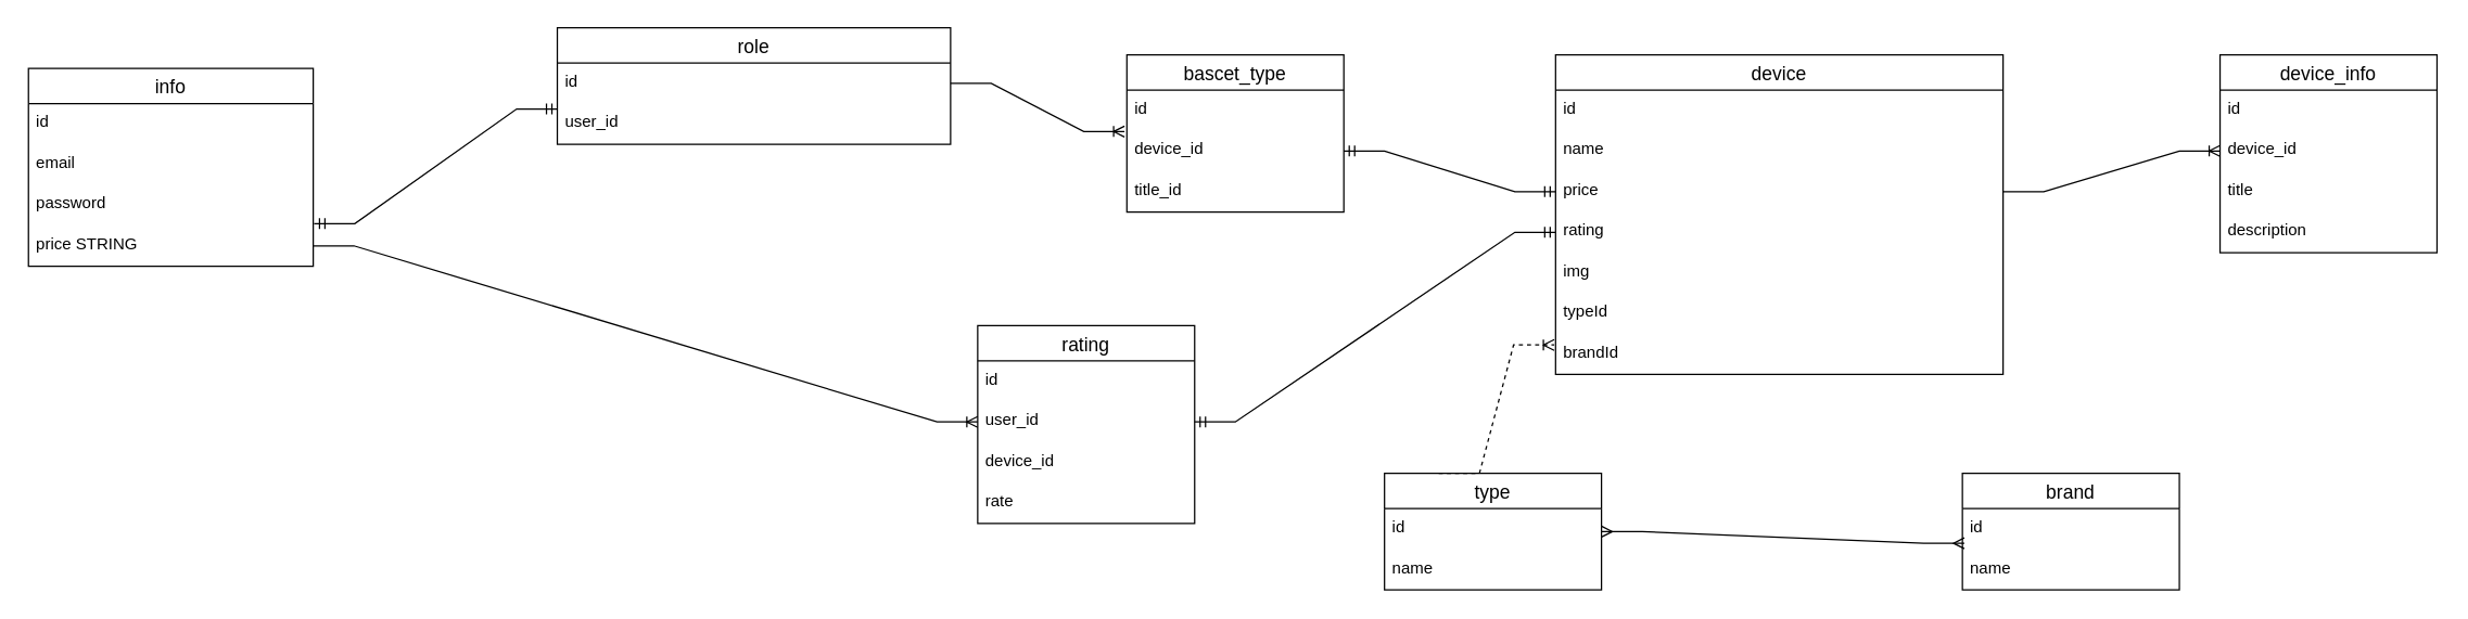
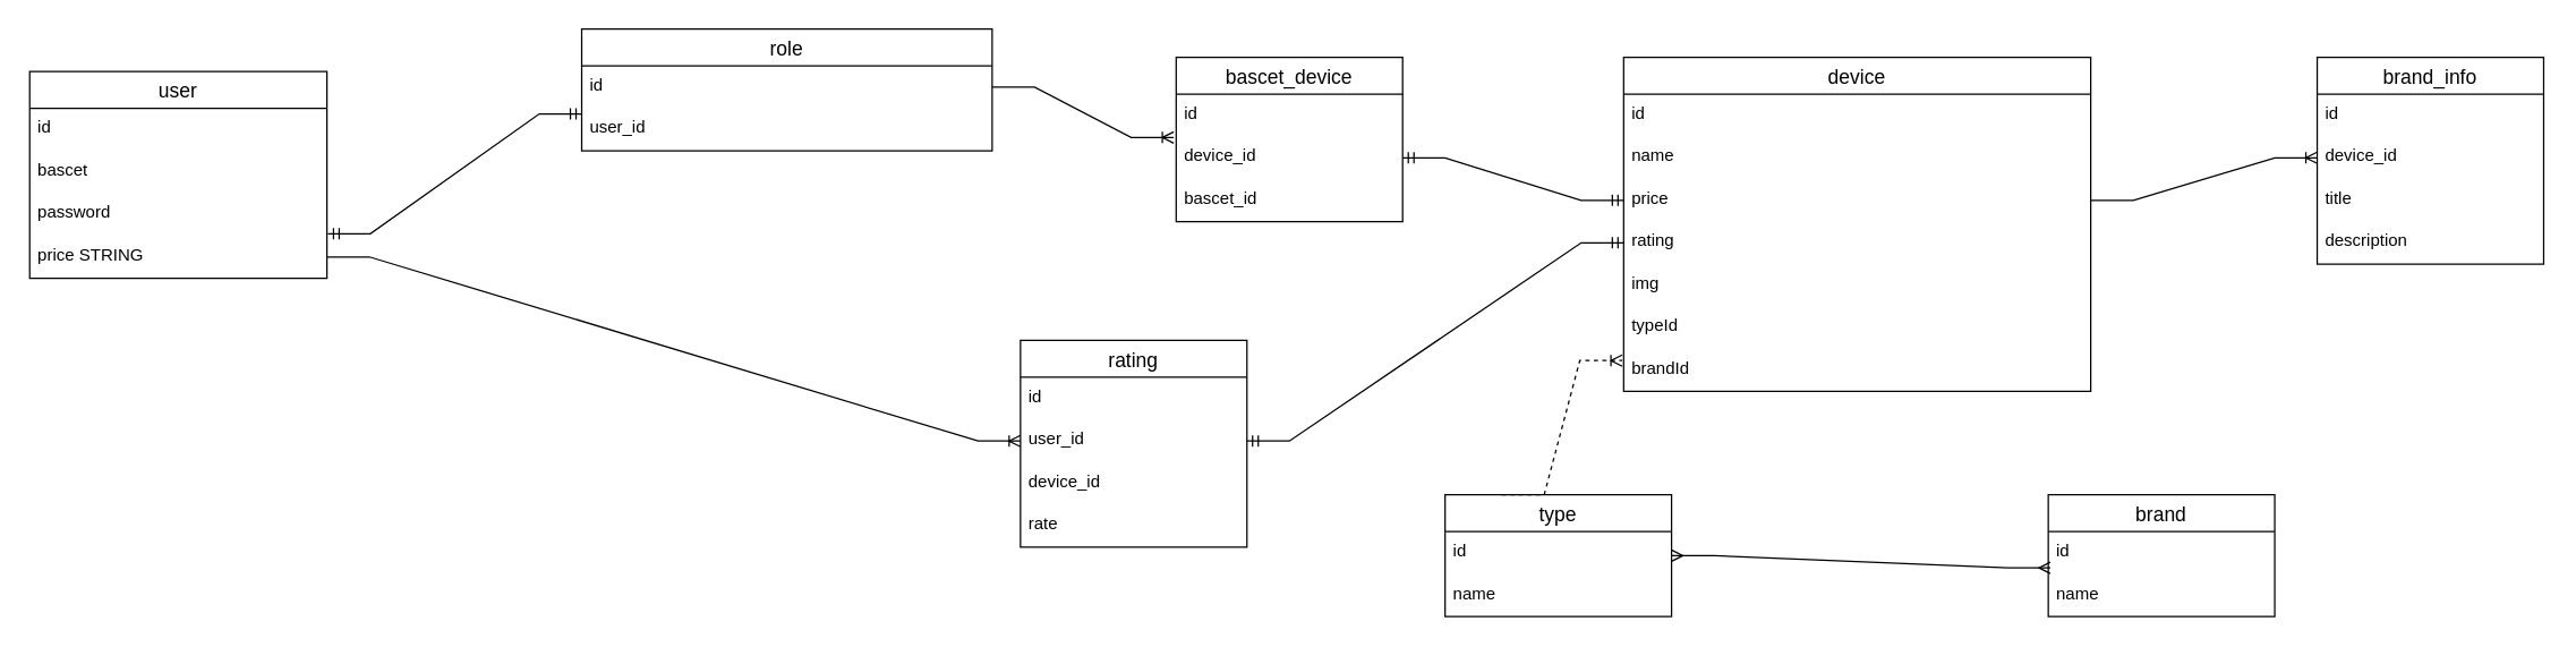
- <mxCell id="33" value="bascet_type" style="swimlane;fontStyle=0;childLayout=stackLayout;horizontal=1;startSize=26;horizontalStack=0;resizeParent=1;resizeParentMax=0;resizeLast=0;collapsible=1;marginBottom=0;align=center;fontSize=14;" vertex="1" parent="1"><mxGeometry x="830" y="40" width="160" height="116" as="geometry" /></mxCell>
+ <mxCell id="33" value="bascet_device" style="swimlane;fontStyle=0;childLayout=stackLayout;horizontal=1;startSize=26;horizontalStack=0;resizeParent=1;resizeParentMax=0;resizeLast=0;collapsible=1;marginBottom=0;align=center;fontSize=14;" vertex="1" parent="1"><mxGeometry x="830" y="40" width="160" height="116" as="geometry" /></mxCell>
- <mxCell id="27" value="device_info" style="swimlane;fontStyle=0;childLayout=stackLayout;horizontal=1;startSize=26;horizontalStack=0;resizeParent=1;resizeParentMax=0;resizeLast=0;collapsible=1;marginBottom=0;align=center;fontSize=14;" vertex="1" parent="1"><mxGeometry x="1636.16" y="40" width="160" height="146" as="geometry" /></mxCell>
+ <mxCell id="27" value="brand_info" style="swimlane;fontStyle=0;childLayout=stackLayout;horizontal=1;startSize=26;horizontalStack=0;resizeParent=1;resizeParentMax=0;resizeLast=0;collapsible=1;marginBottom=0;align=center;fontSize=14;" vertex="1" parent="1"><mxGeometry x="1636.16" y="40" width="160" height="146" as="geometry" /></mxCell>
- <mxCell id="2" value="info" style="swimlane;fontStyle=0;childLayout=stackLayout;horizontal=1;startSize=26;horizontalStack=0;resizeParent=1;resizeParentMax=0;resizeLast=0;collapsible=1;marginBottom=0;align=center;fontSize=14;" vertex="1" parent="1"><mxGeometry x="20" y="50" width="210" height="146" as="geometry" /></mxCell>
+ <mxCell id="2" value="user" style="swimlane;fontStyle=0;childLayout=stackLayout;horizontal=1;startSize=26;horizontalStack=0;resizeParent=1;resizeParentMax=0;resizeLast=0;collapsible=1;marginBottom=0;align=center;fontSize=14;" vertex="1" parent="1"><mxGeometry x="20" y="50" width="210" height="146" as="geometry" /></mxCell>
- <mxCell id="4" value="email" style="text;strokeColor=none;fillColor=none;spacingLeft=4;spacingRight=4;overflow=hidden;rotatable=0;points=[[0,0.5],[1,0.5]];portConstraint=eastwest;fontSize=12;" vertex="1" parent="2"><mxGeometry y="56" width="210" height="30" as="geometry" /></mxCell>
+ <mxCell id="4" value="bascet" style="text;strokeColor=none;fillColor=none;spacingLeft=4;spacingRight=4;overflow=hidden;rotatable=0;points=[[0,0.5],[1,0.5]];portConstraint=eastwest;fontSize=12;" vertex="1" parent="2"><mxGeometry y="56" width="210" height="30" as="geometry" /></mxCell>
- <mxCell id="36" value="title_id" style="text;strokeColor=none;fillColor=none;spacingLeft=4;spacingRight=4;overflow=hidden;rotatable=0;points=[[0,0.5],[1,0.5]];portConstraint=eastwest;fontSize=12;" vertex="1" parent="33"><mxGeometry y="86" width="160" height="30" as="geometry" /></mxCell>
+ <mxCell id="36" value="bascet_id" style="text;strokeColor=none;fillColor=none;spacingLeft=4;spacingRight=4;overflow=hidden;rotatable=0;points=[[0,0.5],[1,0.5]];portConstraint=eastwest;fontSize=12;" vertex="1" parent="33"><mxGeometry y="86" width="160" height="30" as="geometry" /></mxCell>
